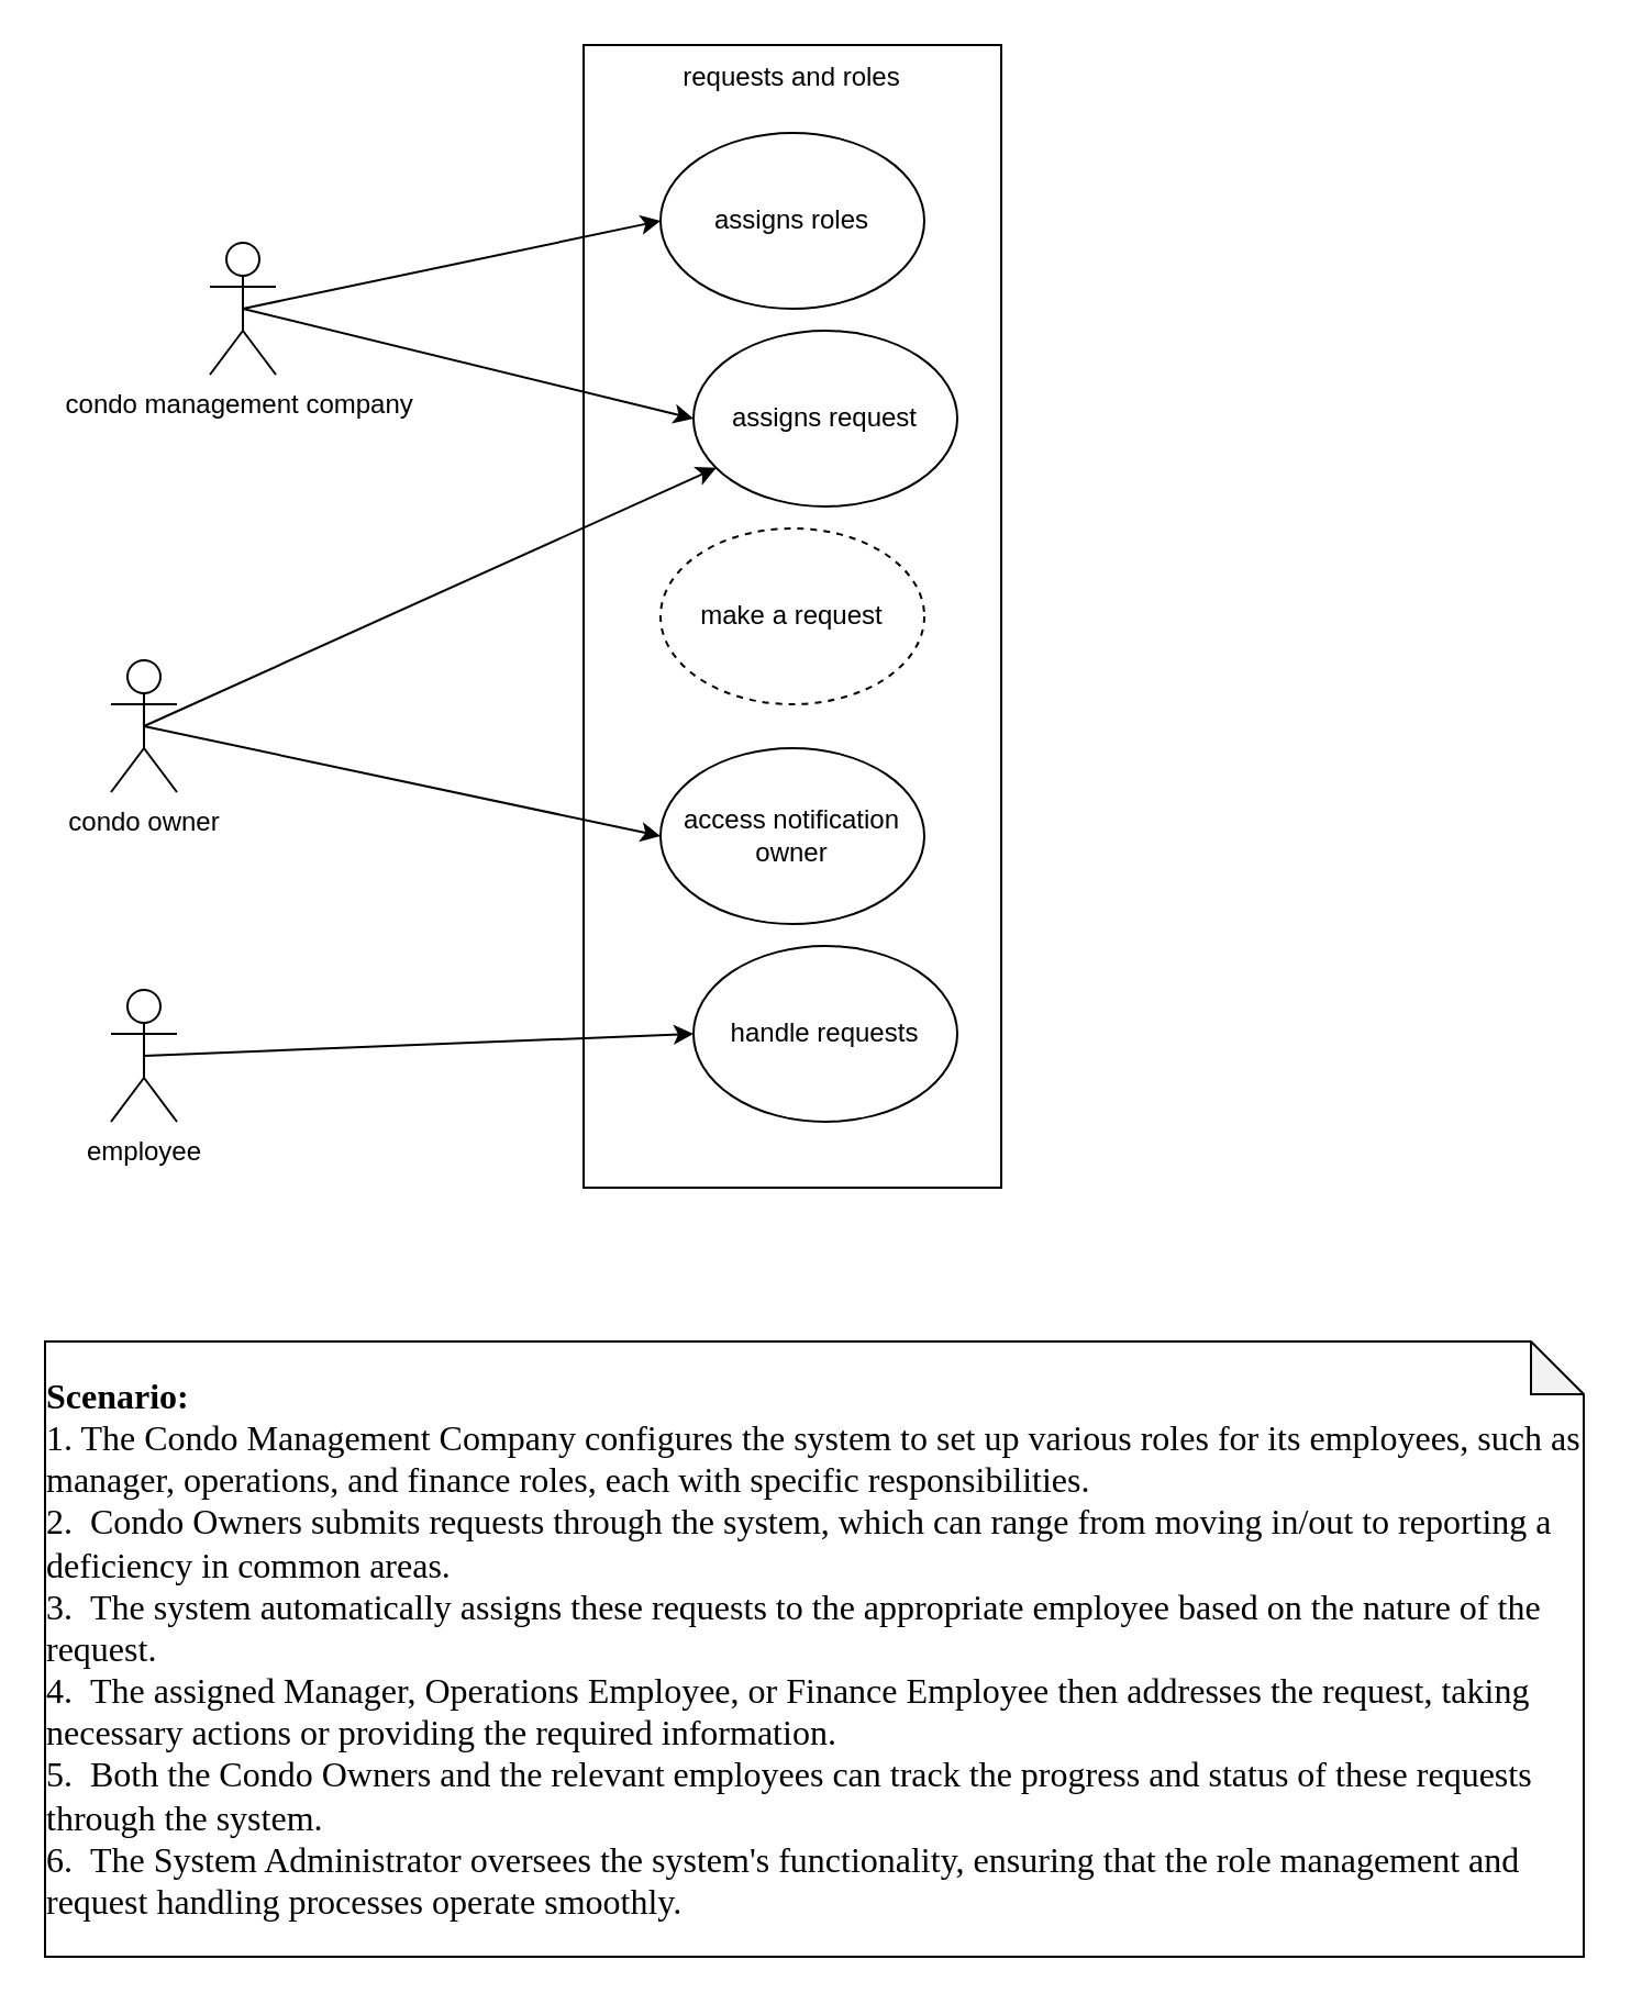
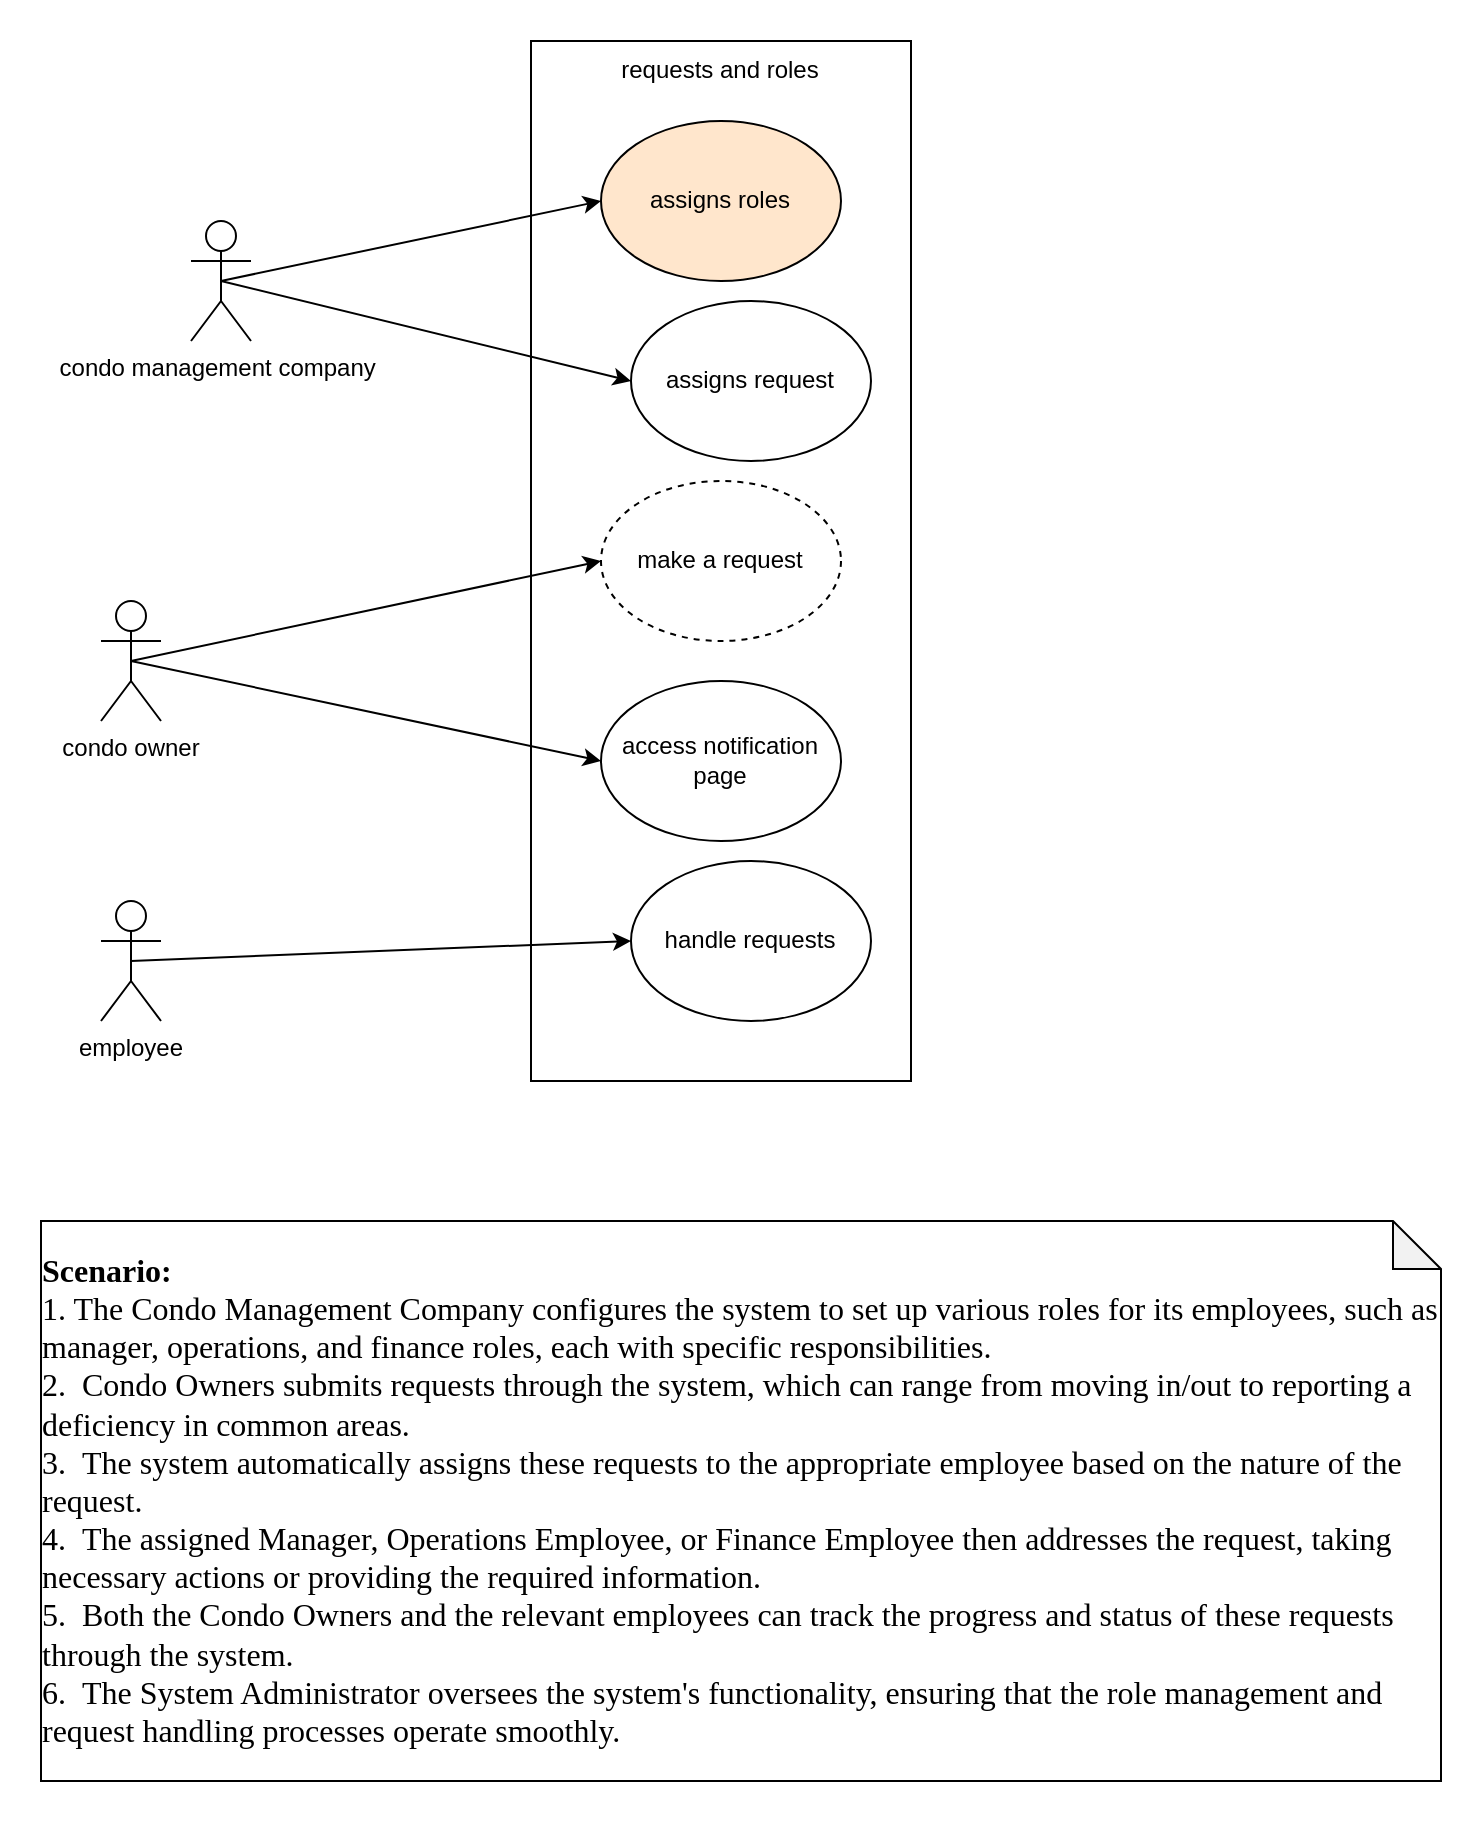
- <mxCell id="5" value="assigns roles" style="ellipse;whiteSpace=wrap;html=1;" vertex="1" parent="1"><mxGeometry x="300" y="60" width="120" height="80" as="geometry" /></mxCell>
+ <mxCell id="5" value="assigns roles" style="ellipse;whiteSpace=wrap;html=1;fillColor=#ffe6cc;" vertex="1" parent="1"><mxGeometry x="300" y="60" width="120" height="80" as="geometry" /></mxCell>
- <mxCell id="8" value="" style="endArrow=classic;html=1;rounded=0;exitX=0.5;exitY=0.5;exitDx=0;exitDy=0;exitPerimeter=0;" edge="1" parent="1" source="3" target="14"><mxGeometry width="50" height="50" relative="1" as="geometry"><mxPoint x="70" y="220" as="sourcePoint" /><mxPoint x="310" y="190" as="targetPoint" /></mxGeometry></mxCell>
+ <mxCell id="8" value="" style="endArrow=classic;html=1;rounded=0;entryX=0;entryY=0.5;entryDx=0;entryDy=0;exitX=0.5;exitY=0.5;exitDx=0;exitDy=0;exitPerimeter=0;" edge="1" parent="1" source="3" target="7"><mxGeometry width="50" height="50" relative="1" as="geometry"><mxPoint x="70" y="220" as="sourcePoint" /><mxPoint x="310" y="190" as="targetPoint" /></mxGeometry></mxCell>
- <mxCell id="16" value="access notification owner" style="ellipse;whiteSpace=wrap;html=1;" vertex="1" parent="1"><mxGeometry x="300" y="340" width="120" height="80" as="geometry" /></mxCell>
+ <mxCell id="16" value="access notification page" style="ellipse;whiteSpace=wrap;html=1;" vertex="1" parent="1"><mxGeometry x="300" y="340" width="120" height="80" as="geometry" /></mxCell>
